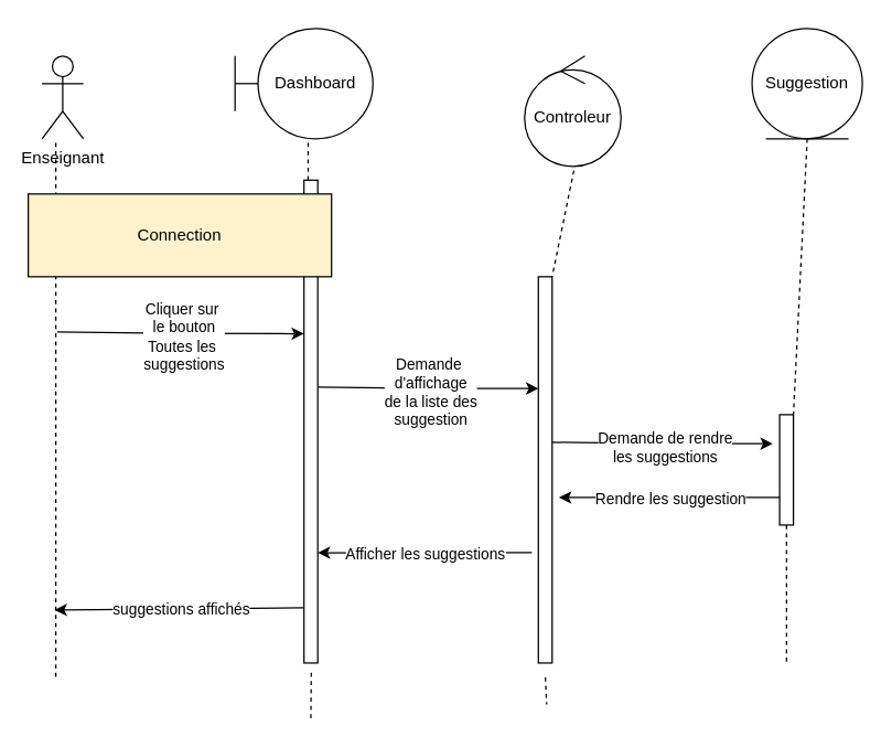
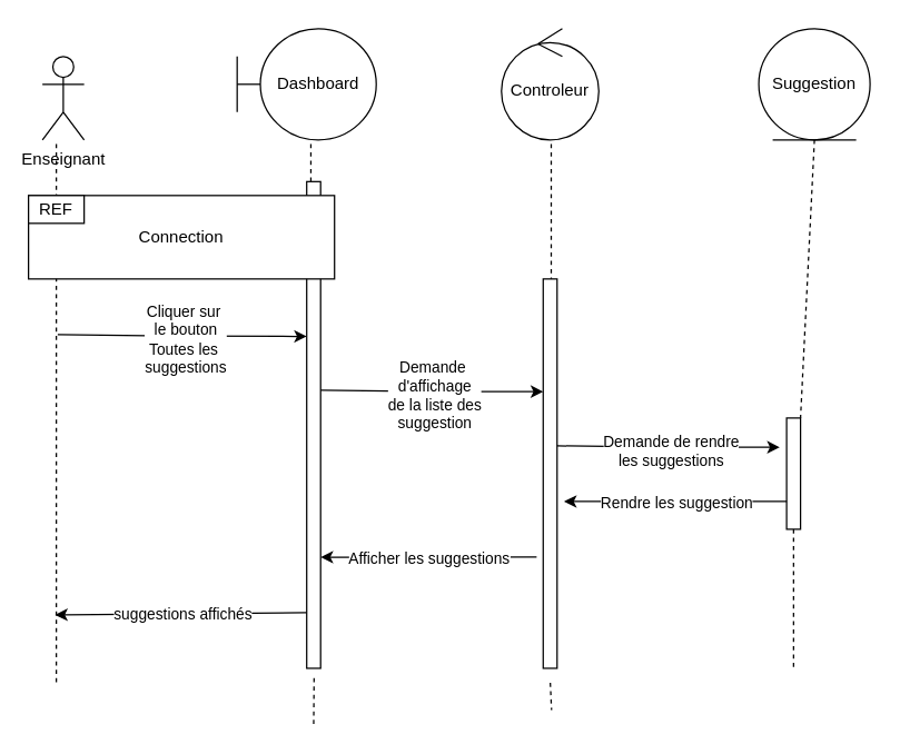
- <mxCell id="4" value="Controleur" style="ellipse;shape=umlControl;whiteSpace=wrap;html=1;" parent="1" vertex="1"><mxGeometry x="380" y="40" width="70" height="80" as="geometry" /></mxCell>
+ <mxCell id="4" value="Controleur" style="ellipse;shape=umlControl;whiteSpace=wrap;html=1;" parent="1" vertex="1"><mxGeometry x="360" y="20" width="70" height="80" as="geometry" /></mxCell>
+ <mxCell id="17" value="REF" style="rounded=0;whiteSpace=wrap;html=1;" parent="1" vertex="1"><mxGeometry x="20" y="140" width="40" height="20" as="geometry" /></mxCell>
- <mxCell id="16" value="Connection" style="rounded=0;whiteSpace=wrap;html=1;fillColor=#fff2cc;" parent="1" vertex="1"><mxGeometry x="20" y="140" width="220" height="60" as="geometry" /></mxCell>
+ <mxCell id="16" value="Connection" style="rounded=0;whiteSpace=wrap;html=1;" parent="1" vertex="1"><mxGeometry x="20" y="140" width="220" height="60" as="geometry" /></mxCell>
